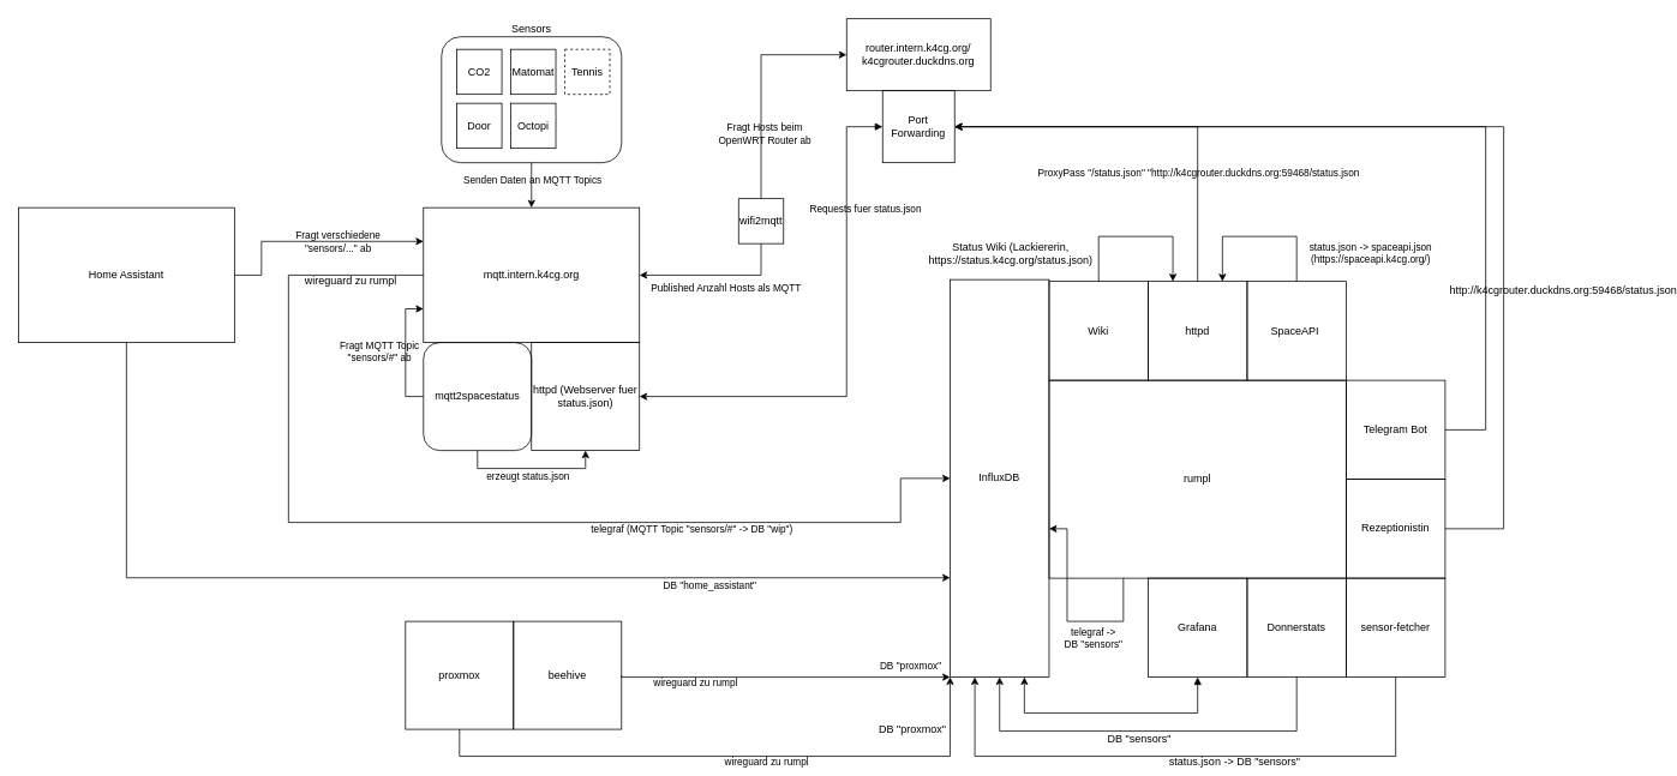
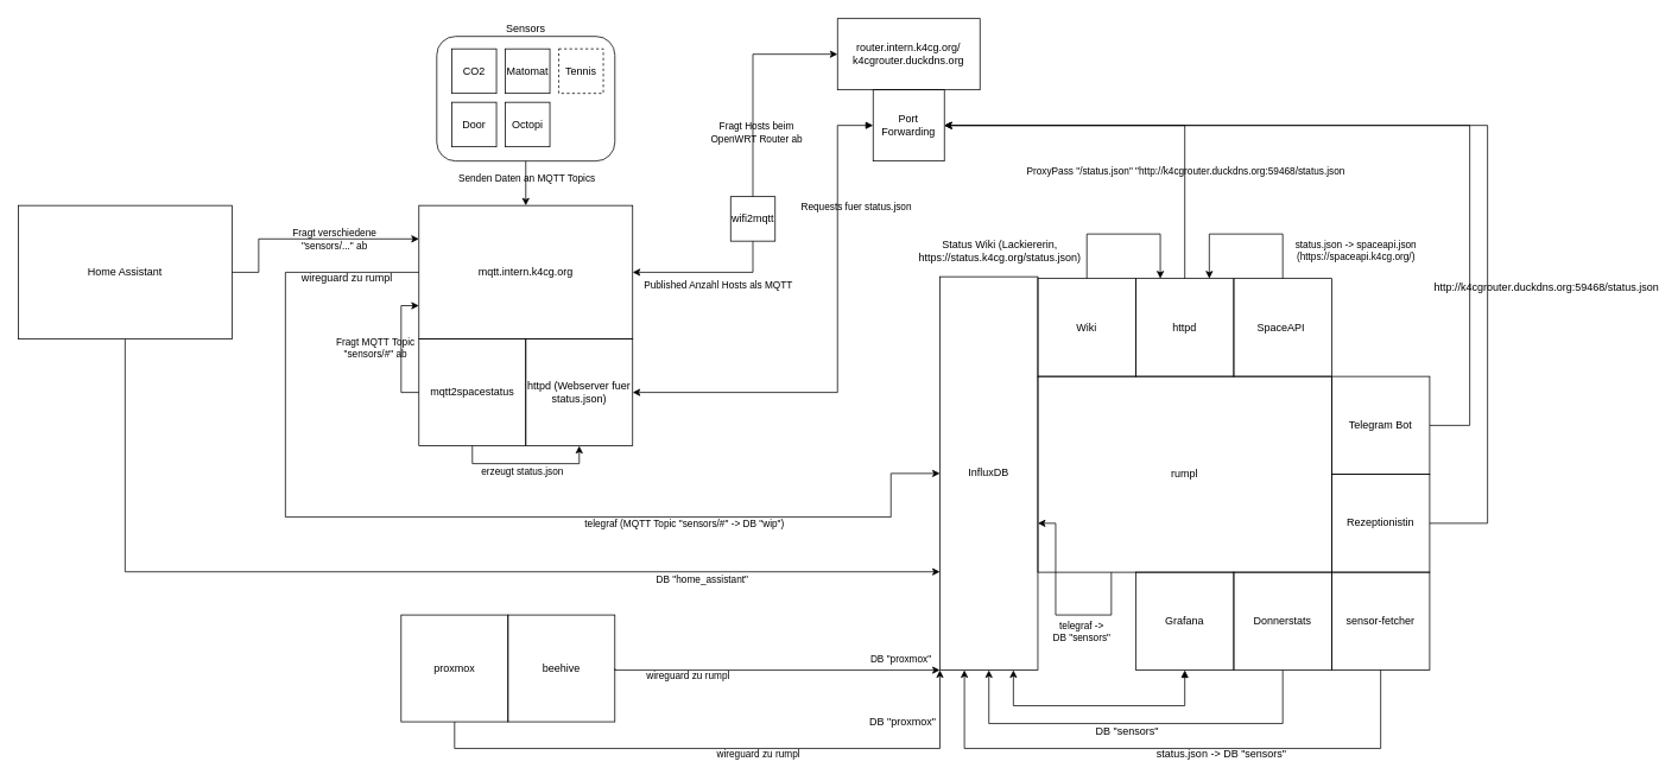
- <mxCell id="20" value="mqtt2spacestatus" style="whiteSpace=wrap;html=1;aspect=fixed;fillStyle=hatch;fillColor=none;gradientColor=none;strokeColor=#000000;fontColor=#000000;rounded=1;" parent="1" vertex="1"><mxGeometry x="469.95" y="380" width="120" height="120" as="geometry" /></mxCell>
+ <mxCell id="20" value="mqtt2spacestatus" style="whiteSpace=wrap;html=1;aspect=fixed;fillStyle=hatch;fillColor=none;gradientColor=none;strokeColor=#000000;fontColor=#000000;" parent="1" vertex="1"><mxGeometry x="469.95" y="380" width="120" height="120" as="geometry" /></mxCell>
